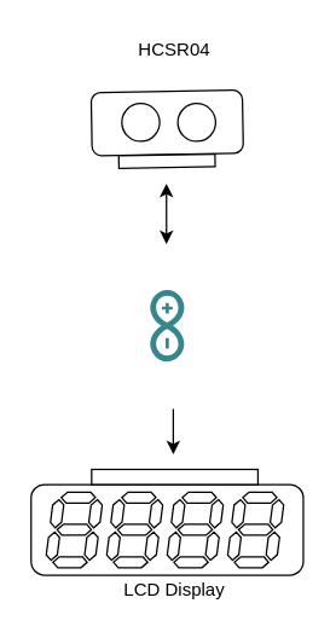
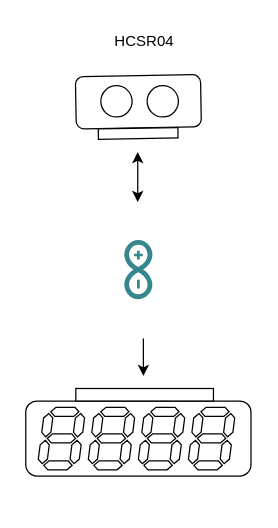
- <mxCell id="22" value="LCD Display" style="text;html=1;strokeColor=none;fillColor=none;align=center;verticalAlign=middle;whiteSpace=wrap;rounded=0;" vertex="1" parent="1"><mxGeometry x="75" y="380" width="80" height="20" as="geometry" /></mxCell>
